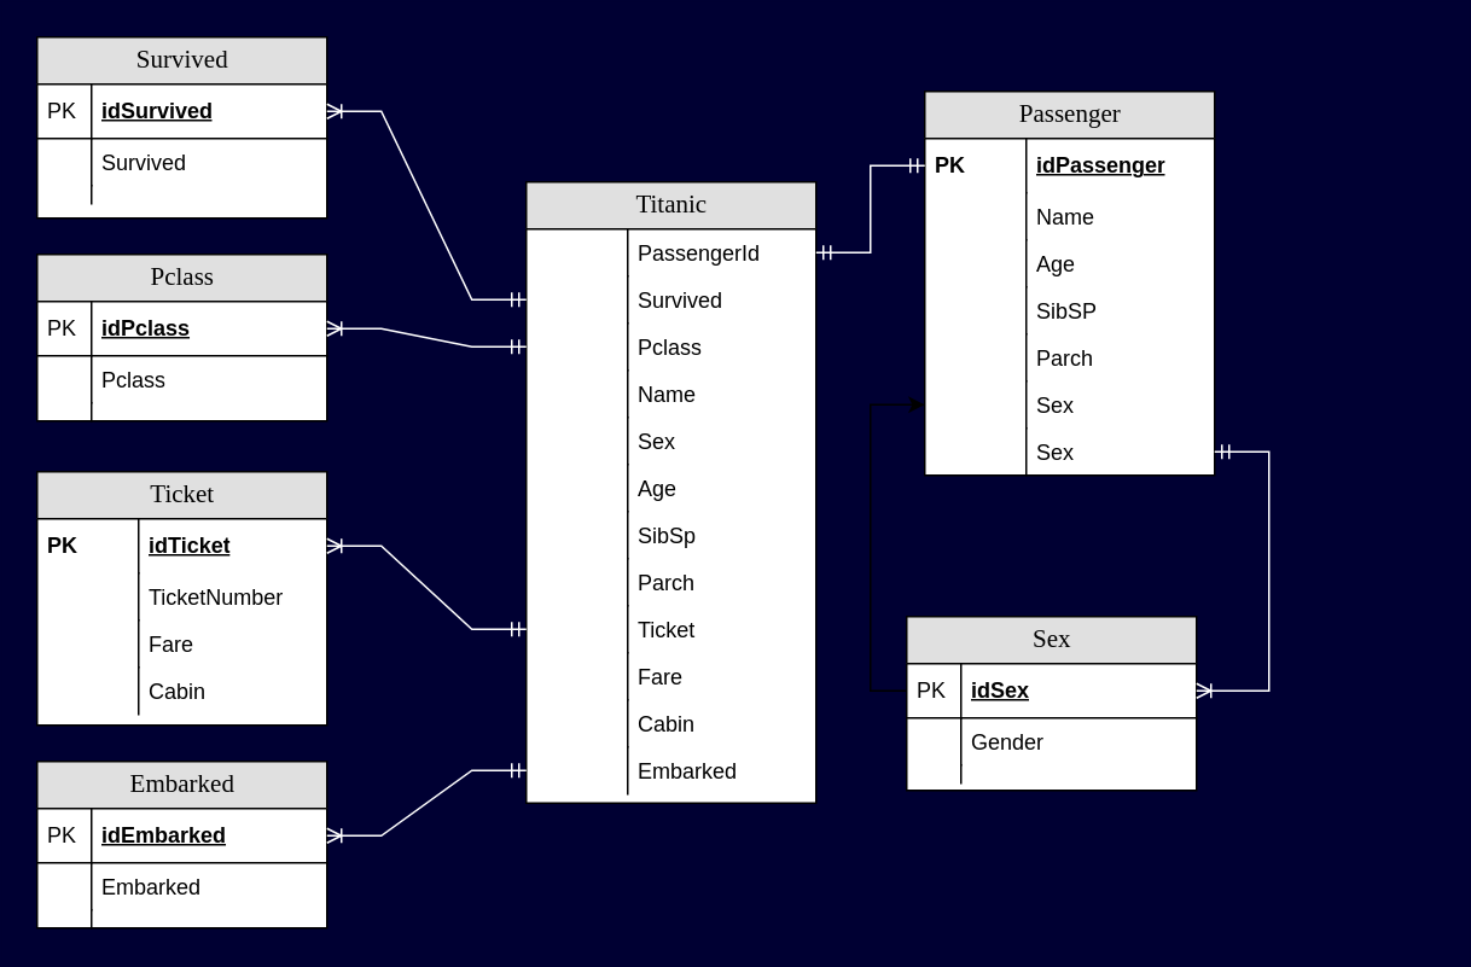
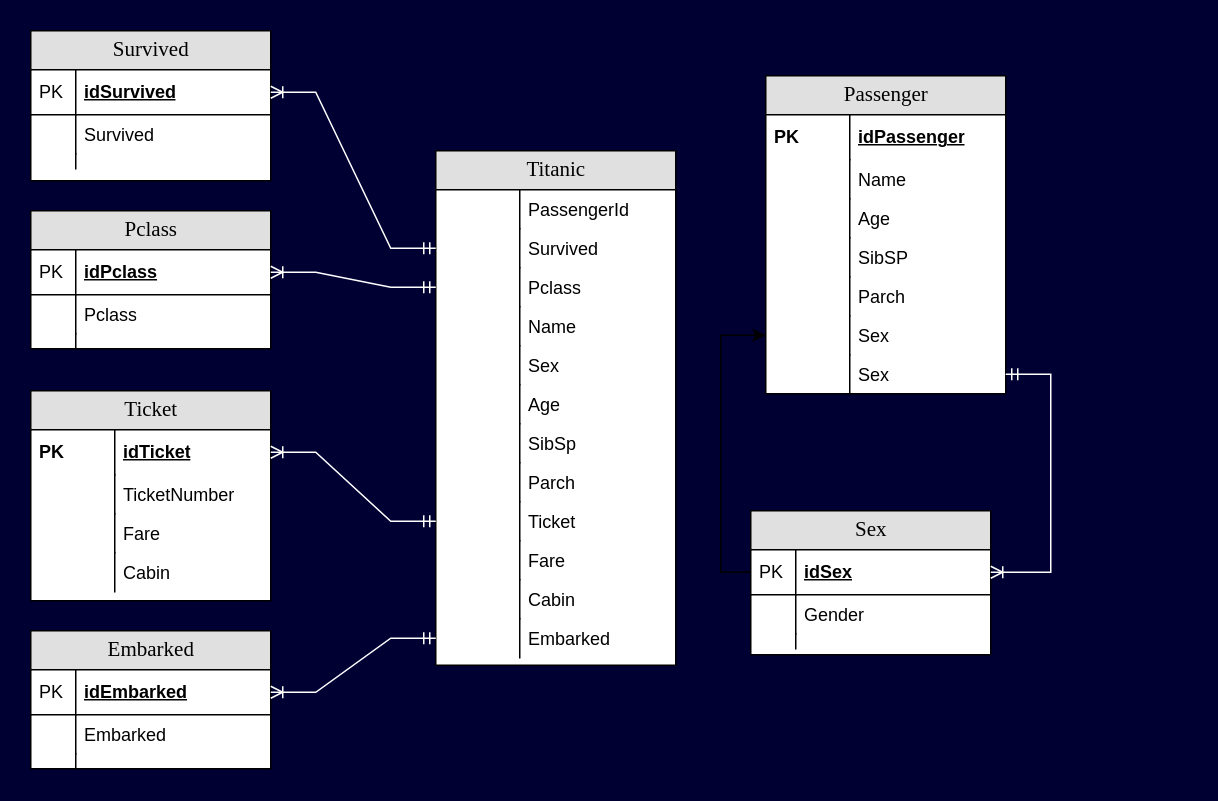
- <mxCell id="81" value="" style="edgeStyle=entityRelationEdgeStyle;fontSize=12;html=1;endArrow=ERmandOne;startArrow=ERmandOne;rounded=0;entryX=0;entryY=0.5;entryDx=0;entryDy=0;strokeColor=#FFFFFF;endFill=0;" parent="1" source="57" target="3" edge="1"><mxGeometry width="100" height="100" relative="1" as="geometry"><mxPoint x="710" y="203" as="sourcePoint" /><mxPoint x="790" y="71" as="targetPoint" /></mxGeometry></mxCell>
